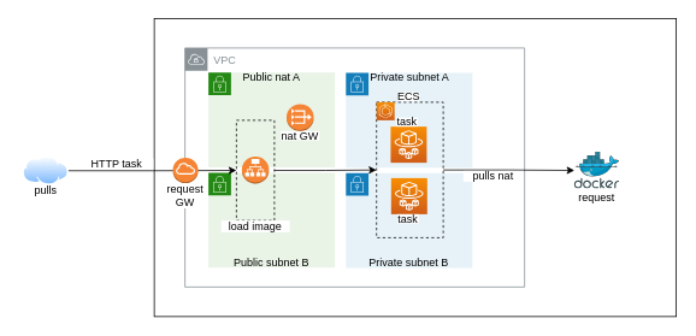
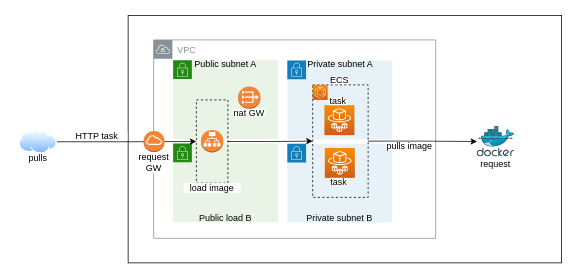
- <mxCell id="10" value="Public nat A" style="text;html=1;strokeColor=none;fillColor=none;align=center;verticalAlign=middle;whiteSpace=wrap;rounded=0;" vertex="1" parent="9"><mxGeometry x="20.0" y="0.01" width="100" height="10" as="geometry" /></mxCell>
+ <mxCell id="10" value="Public subnet A" style="text;html=1;strokeColor=none;fillColor=none;align=center;verticalAlign=middle;whiteSpace=wrap;rounded=0;" vertex="1" parent="9"><mxGeometry x="20.0" y="0.01" width="100" height="10" as="geometry" /></mxCell>
- <mxCell id="29" value="pulls nat" style="text;html=1;strokeColor=none;fillColor=default;align=center;verticalAlign=middle;whiteSpace=wrap;rounded=0;" vertex="1" parent="1"><mxGeometry x="512.25" y="188.68" width="66.75" height="12" as="geometry" /></mxCell>
+ <mxCell id="29" value="pulls image" style="text;html=1;strokeColor=none;fillColor=default;align=center;verticalAlign=middle;whiteSpace=wrap;rounded=0;" vertex="1" parent="1"><mxGeometry x="512.25" y="188.68" width="66.75" height="12" as="geometry" /></mxCell>
- <mxCell id="12" value="Public subnet B" style="text;html=1;strokeColor=none;fillColor=none;align=center;verticalAlign=middle;whiteSpace=wrap;rounded=0;" vertex="1" parent="11"><mxGeometry x="20" y="95" width="100" height="10" as="geometry" /></mxCell>
+ <mxCell id="12" value="Public load B" style="text;html=1;strokeColor=none;fillColor=none;align=center;verticalAlign=middle;whiteSpace=wrap;rounded=0;" vertex="1" parent="11"><mxGeometry x="20" y="95" width="100" height="10" as="geometry" /></mxCell>
